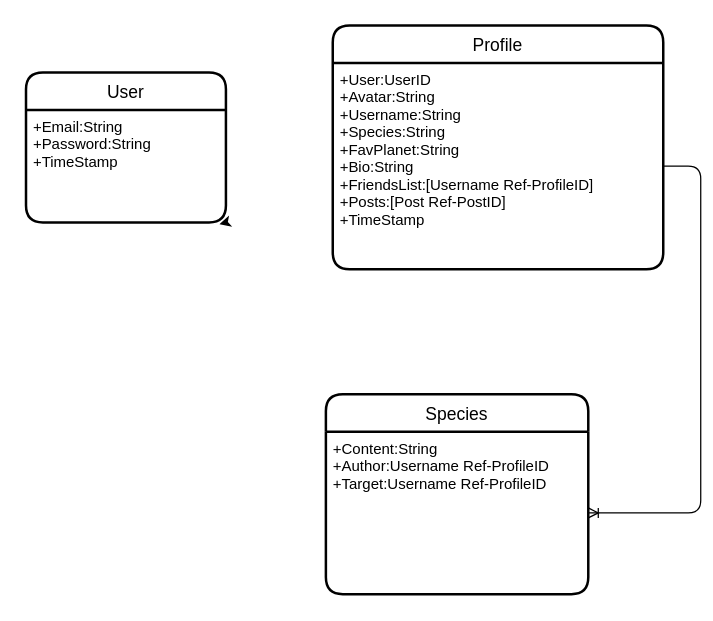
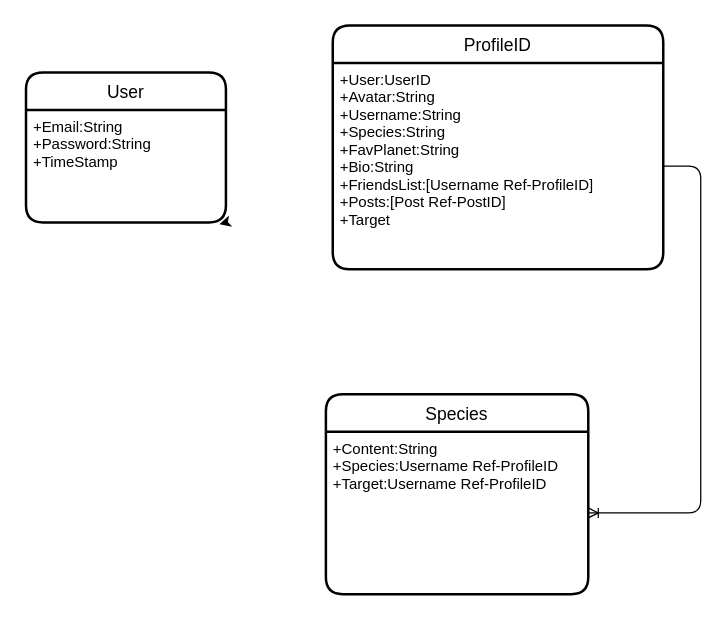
- <mxCell id="6" value="Profile" style="swimlane;childLayout=stackLayout;horizontal=1;startSize=30;horizontalStack=0;rounded=1;fontSize=14;fontStyle=0;strokeWidth=2;resizeParent=0;resizeLast=1;shadow=0;dashed=0;align=center;" parent="1" vertex="1"><mxGeometry x="265.5" y="20" width="264.5" height="195" as="geometry" /></mxCell>
+ <mxCell id="6" value="ProfileID" style="swimlane;childLayout=stackLayout;horizontal=1;startSize=30;horizontalStack=0;rounded=1;fontSize=14;fontStyle=0;strokeWidth=2;resizeParent=0;resizeLast=1;shadow=0;dashed=0;align=center;" parent="1" vertex="1"><mxGeometry x="265.5" y="20" width="264.5" height="195" as="geometry" /></mxCell>
- <mxCell id="7" value="+User:UserID&#10;+Avatar:String&#10;+Username:String&#10;+Species:String&#10;+FavPlanet:String&#10;+Bio:String&#10;+FriendsList:[Username Ref-ProfileID]&#10;+Posts:[Post Ref-PostID]&#10;+TimeStamp" style="align=left;strokeColor=none;fillColor=none;spacingLeft=4;fontSize=12;verticalAlign=top;resizable=0;rotatable=0;part=1;" parent="6" vertex="1"><mxGeometry y="30" width="264.5" height="165" as="geometry" /></mxCell>
+ <mxCell id="7" value="+User:UserID&#10;+Avatar:String&#10;+Username:String&#10;+Species:String&#10;+FavPlanet:String&#10;+Bio:String&#10;+FriendsList:[Username Ref-ProfileID]&#10;+Posts:[Post Ref-PostID]&#10;+Target" style="align=left;strokeColor=none;fillColor=none;spacingLeft=4;fontSize=12;verticalAlign=top;resizable=0;rotatable=0;part=1;" parent="6" vertex="1"><mxGeometry y="30" width="264.5" height="165" as="geometry" /></mxCell>
- <mxCell id="9" value="+Content:String&#10;+Author:Username Ref-ProfileID&#10;+Target:Username Ref-ProfileID" style="align=left;strokeColor=none;fillColor=none;spacingLeft=4;fontSize=12;verticalAlign=top;resizable=0;rotatable=0;part=1;" parent="8" vertex="1"><mxGeometry y="30" width="210" height="130" as="geometry" /></mxCell>
+ <mxCell id="9" value="+Content:String&#10;+Species:Username Ref-ProfileID&#10;+Target:Username Ref-ProfileID" style="align=left;strokeColor=none;fillColor=none;spacingLeft=4;fontSize=12;verticalAlign=top;resizable=0;rotatable=0;part=1;" parent="8" vertex="1"><mxGeometry y="30" width="210" height="130" as="geometry" /></mxCell>
